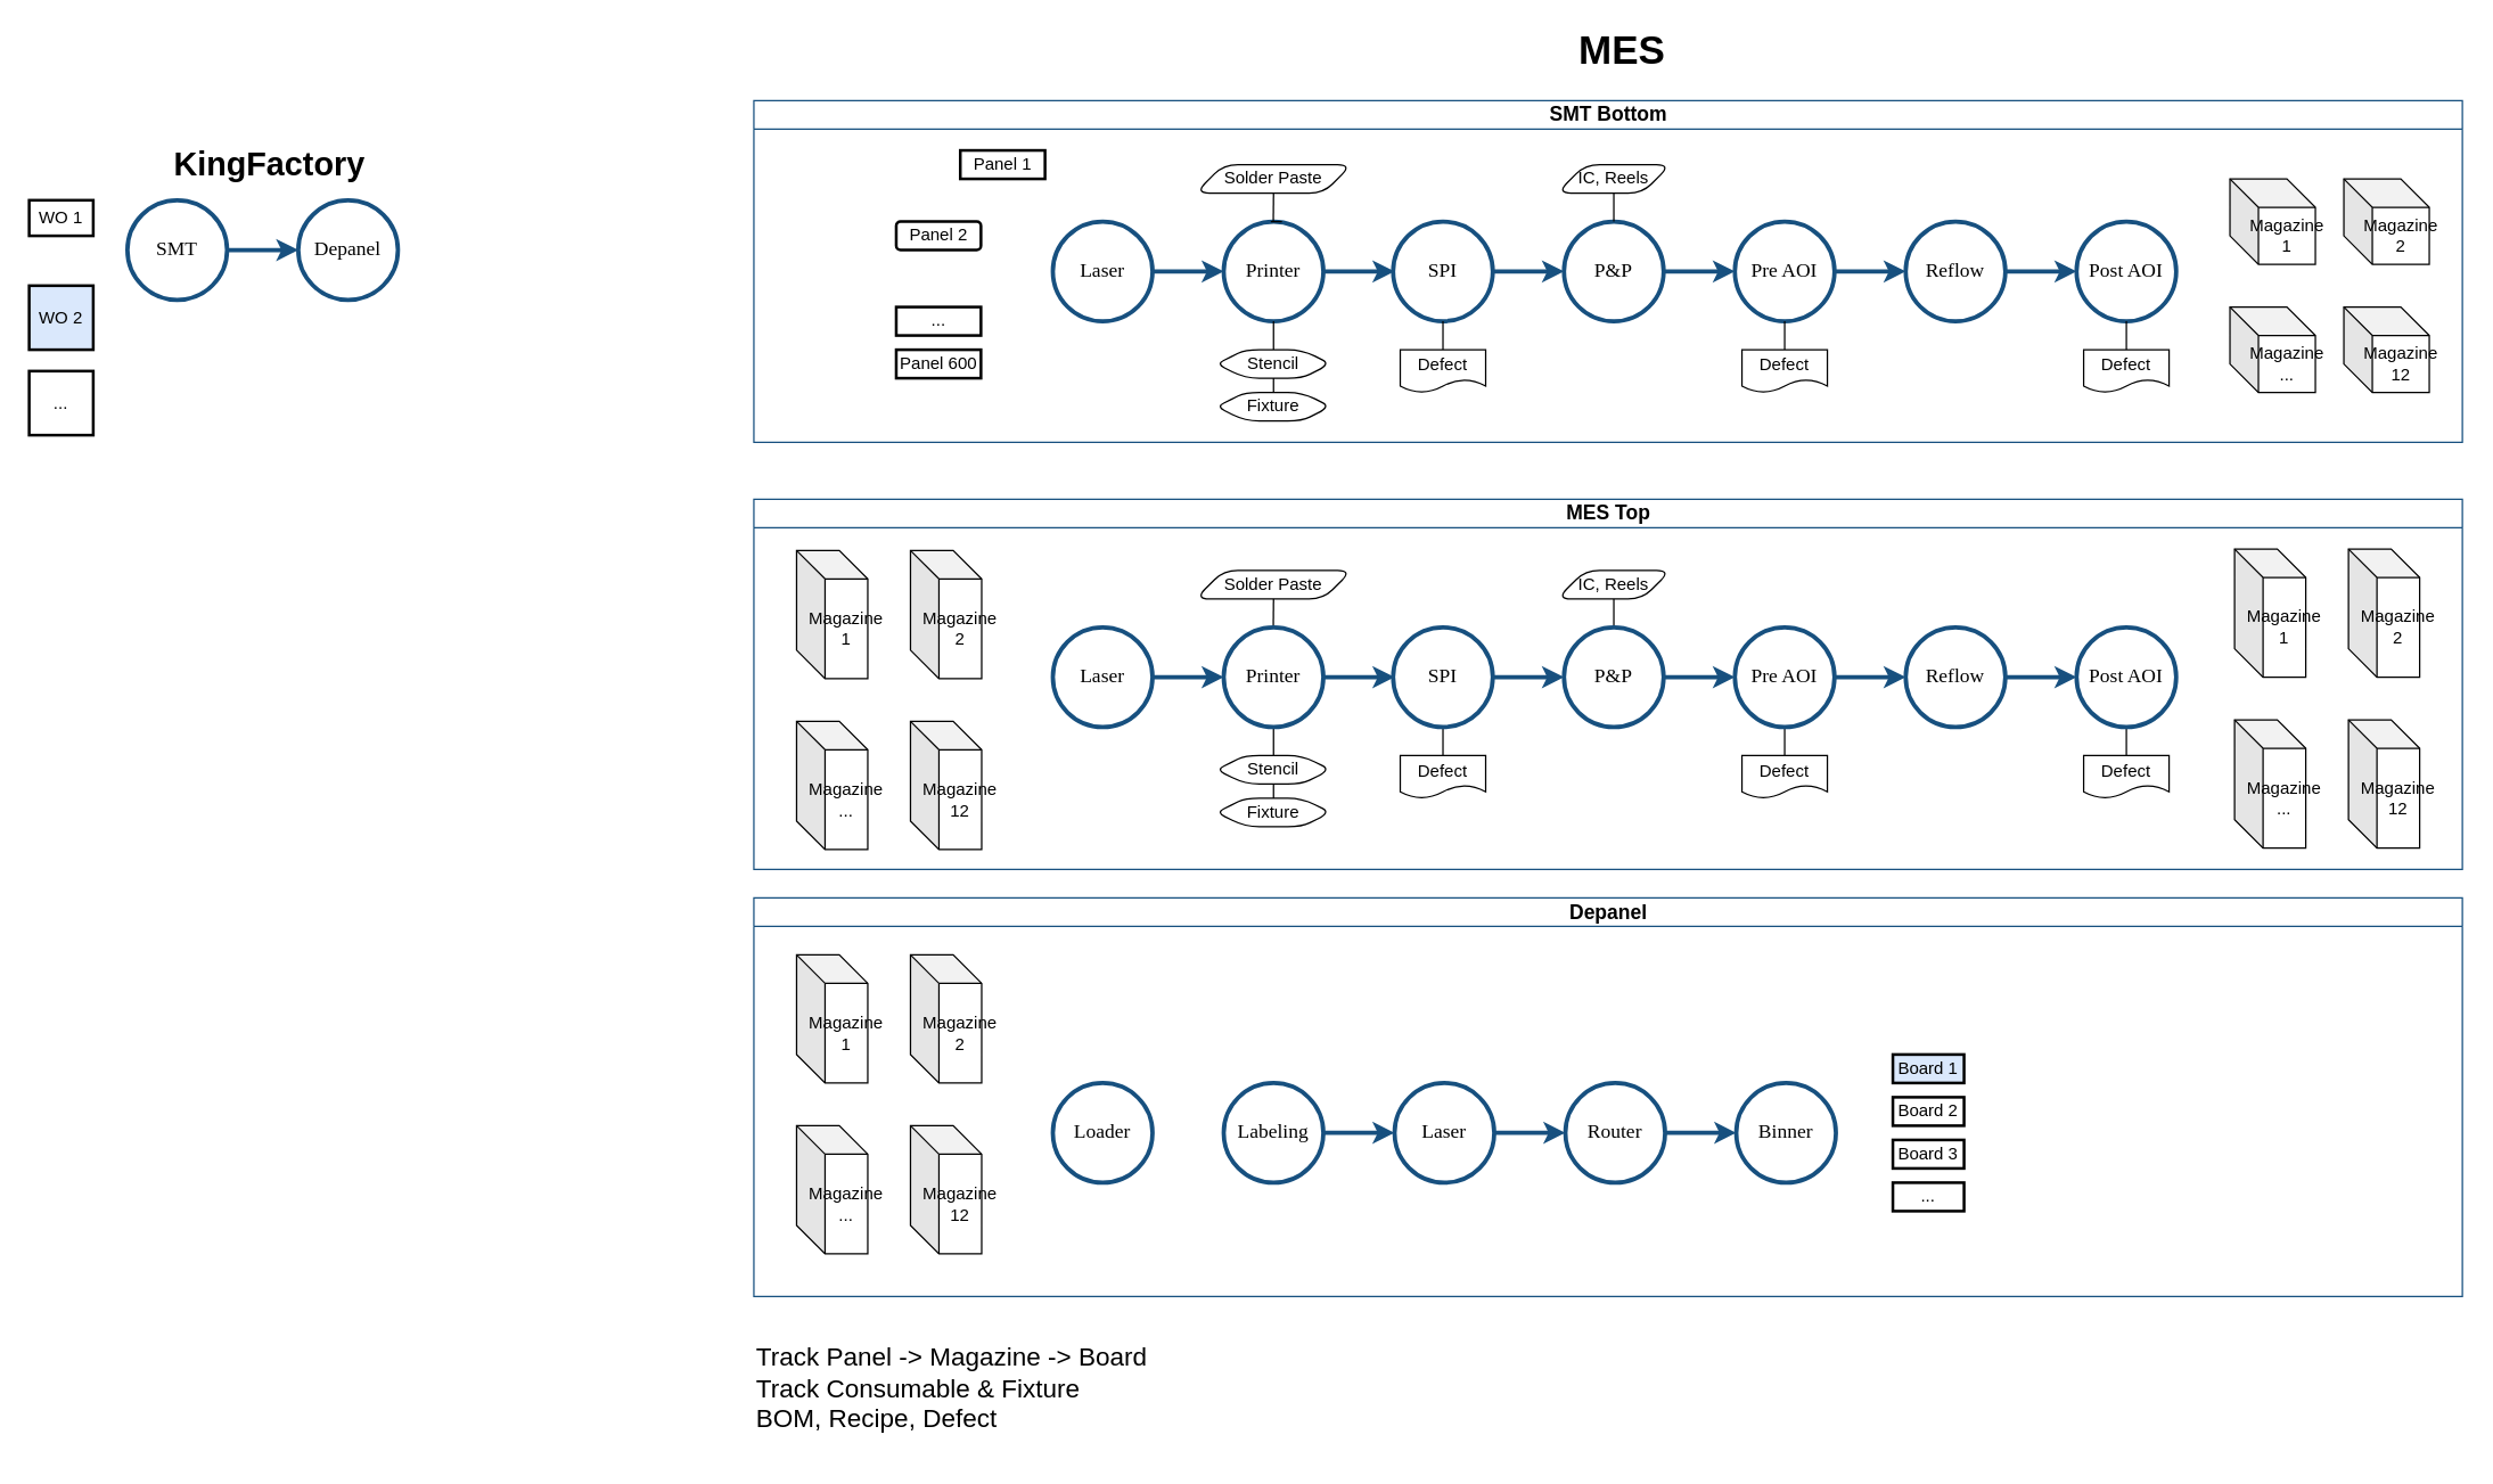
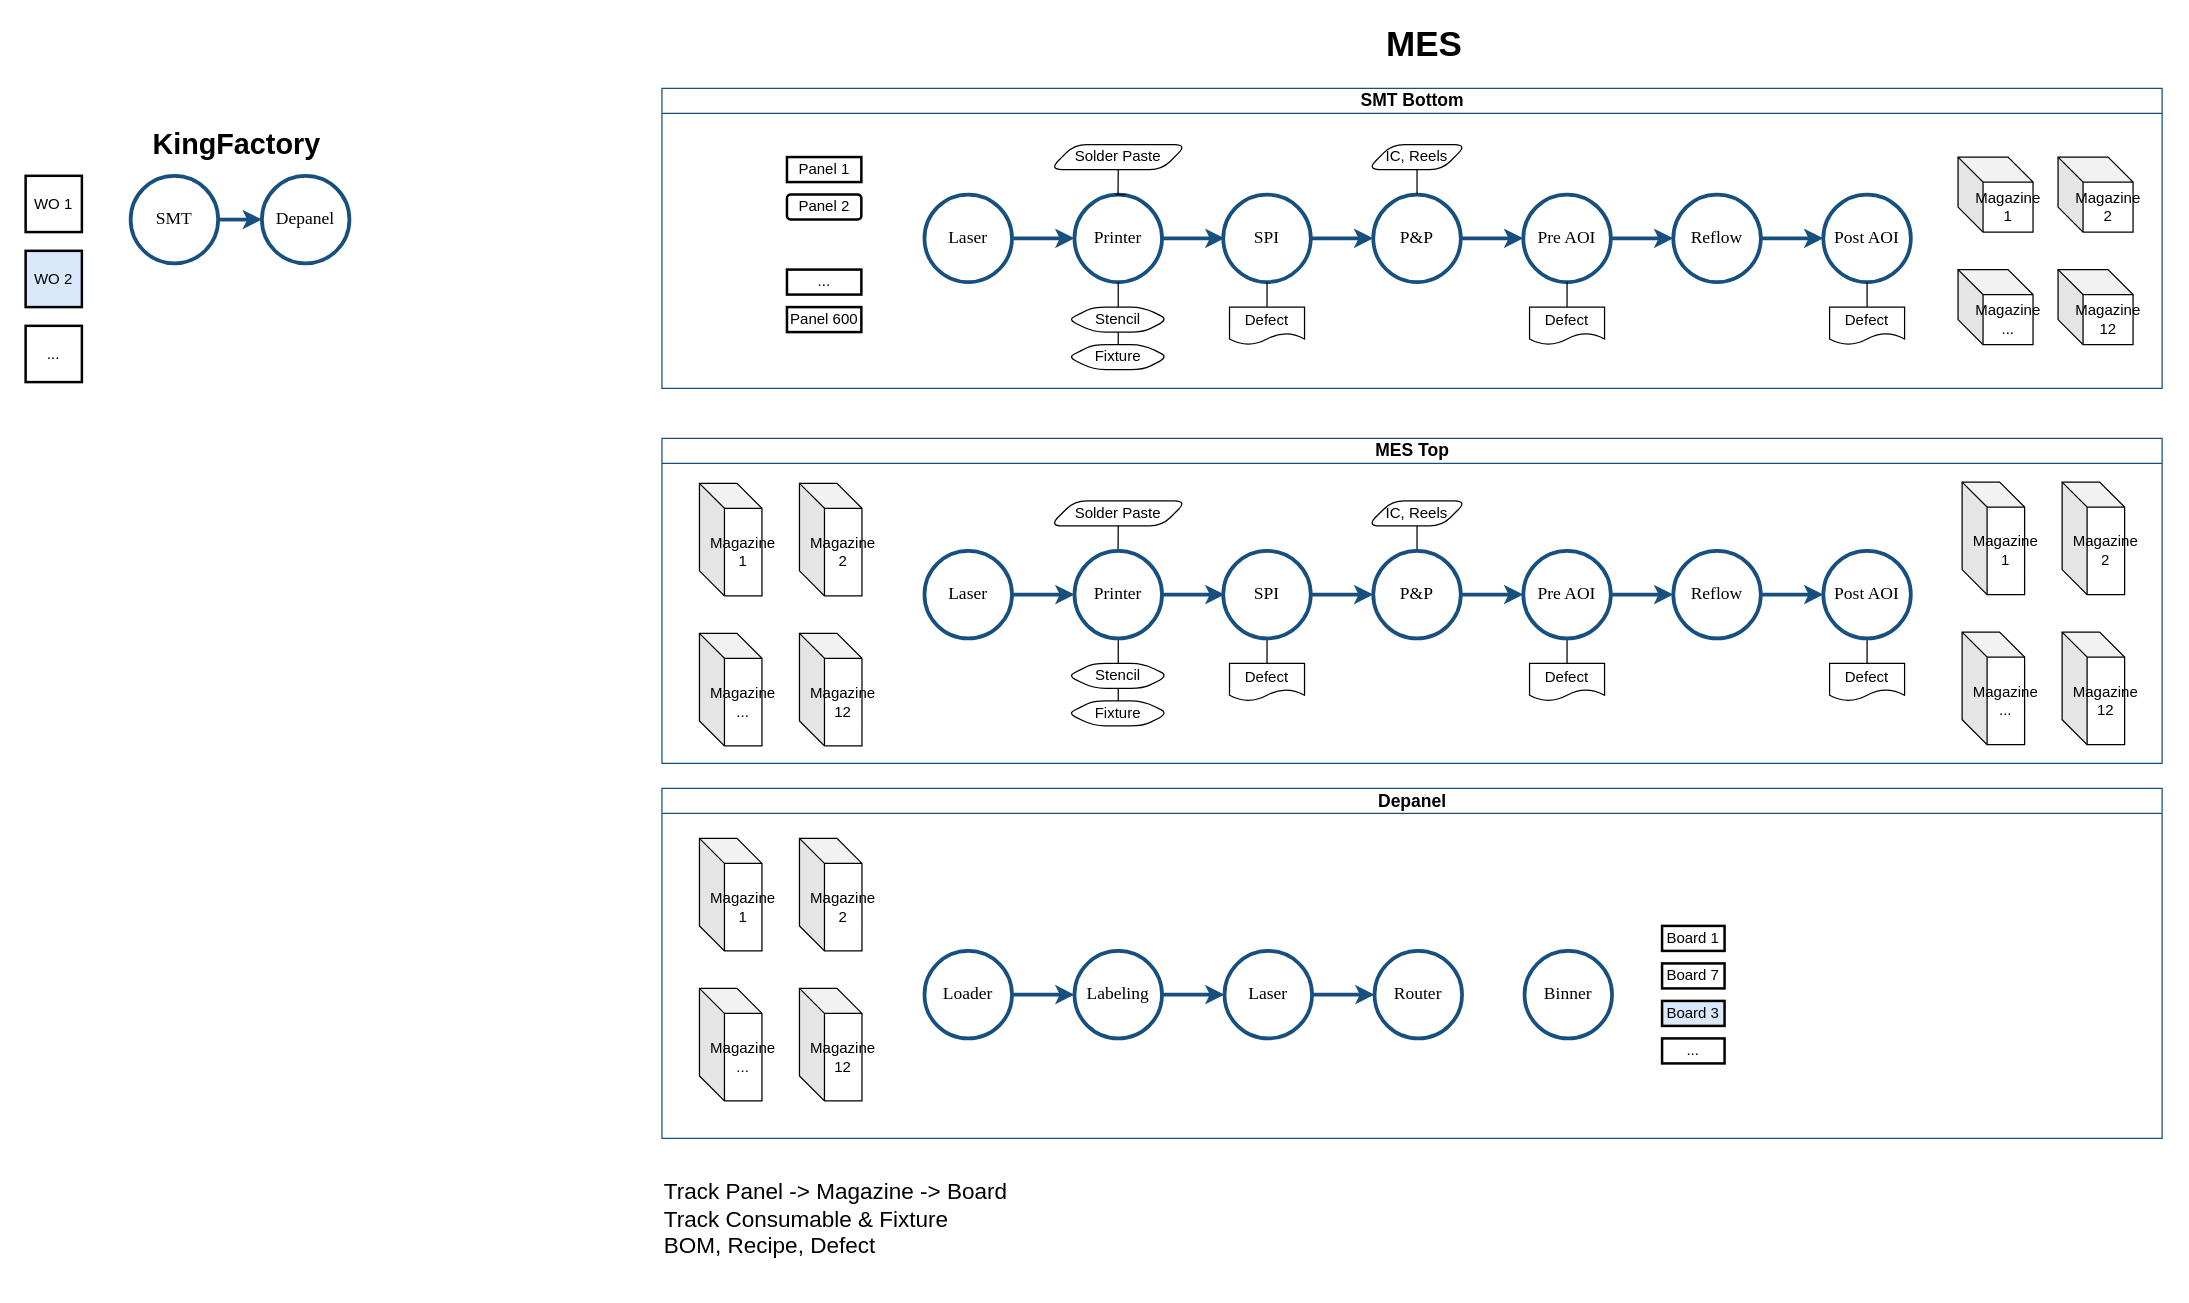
- <mxCell id="16" value="Panel 1" style="rounded=0;whiteSpace=wrap;html=1;strokeWidth=2;" parent="2" vertex="1"><mxGeometry x="145" y="35" width="59.5" height="20" as="geometry" /></mxCell>
+ <mxCell id="16" value="Panel 1" style="rounded=0;whiteSpace=wrap;html=1;strokeWidth=2;" parent="2" vertex="1"><mxGeometry x="100" y="55" width="59.5" height="20" as="geometry" /></mxCell>
- <mxCell id="61" value="WO 1" style="whiteSpace=wrap;html=1;aspect=fixed;strokeWidth=2;" parent="1" vertex="1"><mxGeometry x="20" y="140" width="45" height="25" as="geometry" /></mxCell>
+ <mxCell id="61" value="WO 1" style="whiteSpace=wrap;html=1;aspect=fixed;strokeWidth=2;" parent="1" vertex="1"><mxGeometry x="20" y="140" width="45" height="45" as="geometry" /></mxCell>
- <mxCell id="58" value="SMT" style="rounded=1;whiteSpace=wrap;html=1;shadow=0;labelBackgroundColor=none;strokeWidth=3;fontFamily=Verdana;fontSize=14;align=center;shape=ellipse;perimeter=ellipsePerimeter;strokeColor=#17507f;" parent="1" vertex="1"><mxGeometry x="89" y="140" width="70" height="70" as="geometry" /></mxCell>
+ <mxCell id="58" value="SMT" style="rounded=1;whiteSpace=wrap;html=1;shadow=0;labelBackgroundColor=none;strokeWidth=3;fontFamily=Verdana;fontSize=14;align=center;shape=ellipse;perimeter=ellipsePerimeter;strokeColor=#17507f;" parent="1" vertex="1"><mxGeometry x="104" y="140" width="70" height="70" as="geometry" /></mxCell>
- <mxCell id="49" value="Board 1" style="rounded=0;whiteSpace=wrap;html=1;strokeWidth=2;fillColor=#dae8fc;" parent="39" vertex="1"><mxGeometry x="800" y="110" width="50" height="20" as="geometry" /></mxCell>
+ <mxCell id="49" value="Board 1" style="rounded=0;whiteSpace=wrap;html=1;strokeWidth=2;" parent="39" vertex="1"><mxGeometry x="800" y="110" width="50" height="20" as="geometry" /></mxCell>
- <mxCell id="50" value="Board 2" style="rounded=0;whiteSpace=wrap;html=1;strokeWidth=2;" parent="39" vertex="1"><mxGeometry x="800" y="140" width="50" height="20" as="geometry" /></mxCell>
+ <mxCell id="50" value="Board 7" style="rounded=0;whiteSpace=wrap;html=1;strokeWidth=2;" parent="39" vertex="1"><mxGeometry x="800" y="140" width="50" height="20" as="geometry" /></mxCell>
+ <mxCell id="42" style="edgeStyle=orthogonalEdgeStyle;rounded=0;orthogonalLoop=1;jettySize=auto;html=1;exitX=1;exitY=0.5;exitDx=0;exitDy=0;fontSize=14;strokeColor=#17507F;strokeWidth=3;" parent="39" source="43" target="45" edge="1"><mxGeometry relative="1" as="geometry" /></mxCell>
- <mxCell id="40" style="edgeStyle=orthogonalEdgeStyle;rounded=0;orthogonalLoop=1;jettySize=auto;html=1;exitX=1;exitY=0.5;exitDx=0;exitDy=0;fontSize=14;strokeColor=#17507F;strokeWidth=3;" parent="39" source="41" target="48" edge="1"><mxGeometry relative="1" as="geometry" /></mxCell>
- <mxCell id="51" value="Board 3" style="rounded=0;whiteSpace=wrap;html=1;strokeWidth=2;" parent="39" vertex="1"><mxGeometry x="800" y="170" width="50" height="20" as="geometry" /></mxCell>
+ <mxCell id="51" value="Board 3" style="rounded=0;whiteSpace=wrap;html=1;strokeWidth=2;fillColor=#dae8fc;" parent="39" vertex="1"><mxGeometry x="800" y="170" width="50" height="20" as="geometry" /></mxCell>
